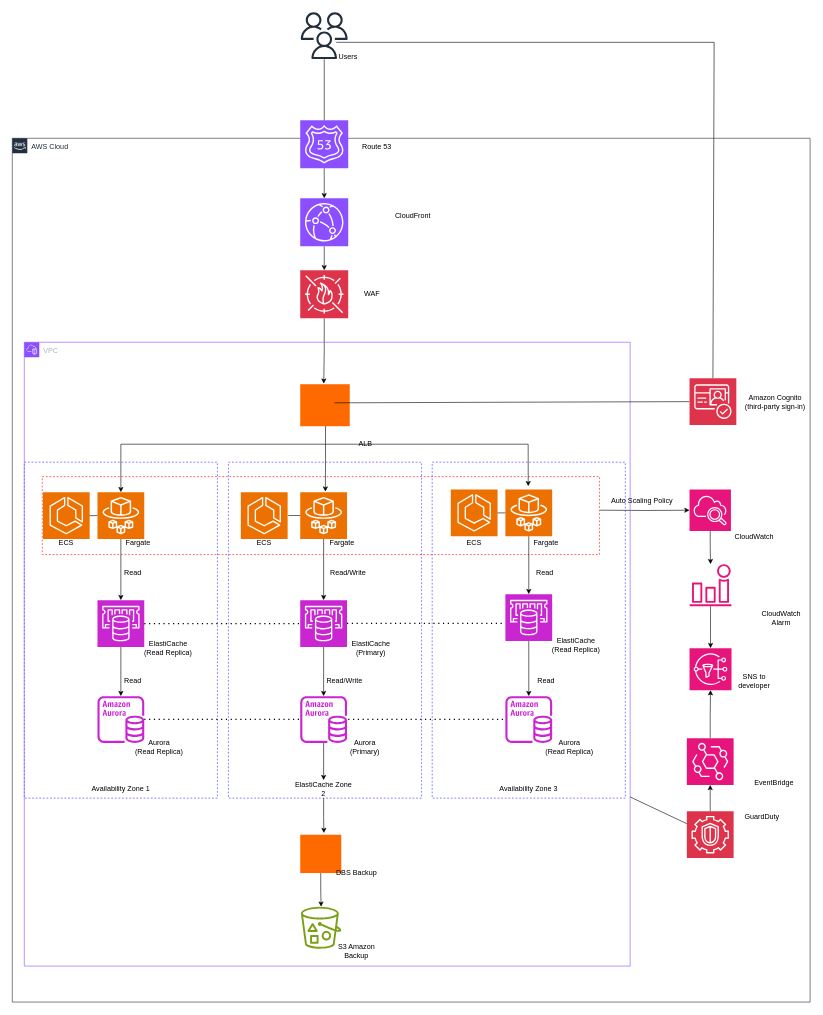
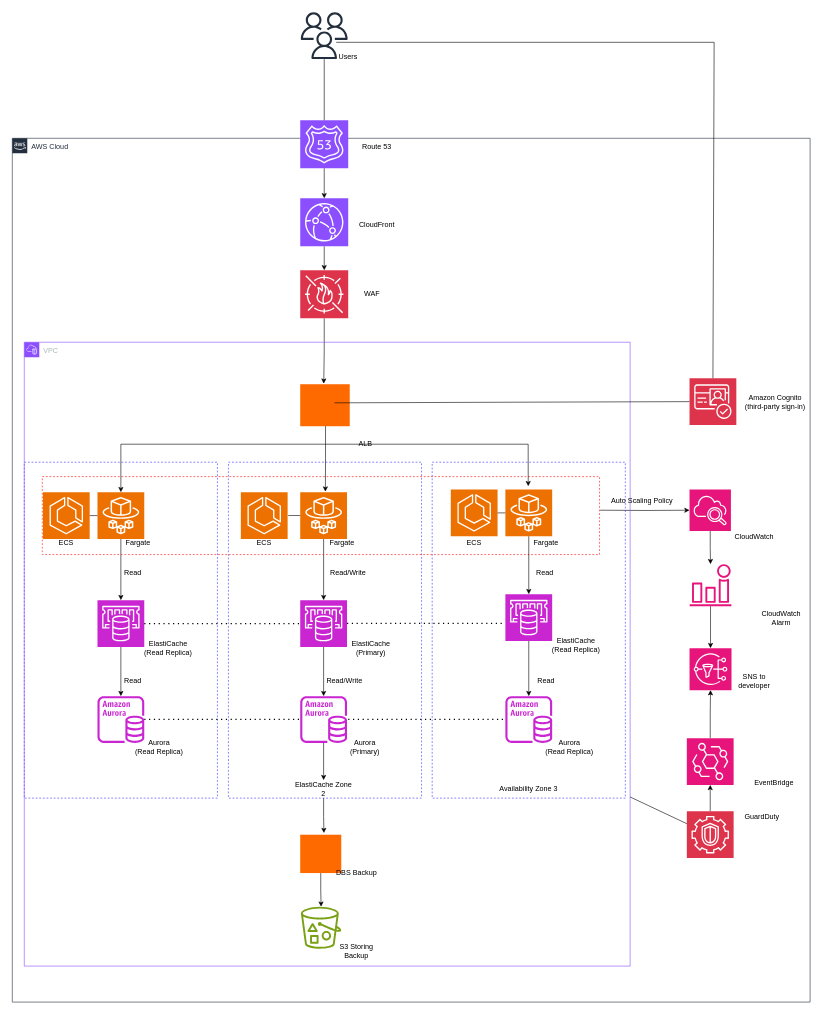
- <mxCell id="20" value="CloudFront" style="text;html=1;align=center;verticalAlign=middle;whiteSpace=wrap;rounded=0;" parent="2" vertex="1"><mxGeometry x="638" y="115" width="60" height="30" as="geometry" /></mxCell>
+ <mxCell id="20" value="CloudFront" style="text;html=1;align=center;verticalAlign=middle;whiteSpace=wrap;rounded=0;" parent="2" vertex="1"><mxGeometry x="578" y="130" width="60" height="30" as="geometry" /></mxCell>
- <mxCell id="70" value="Availability Zone 1" style="text;html=1;align=center;verticalAlign=middle;whiteSpace=wrap;rounded=0;" parent="2" vertex="1"><mxGeometry x="131" y="1070" width="100" height="30" as="geometry" /></mxCell>
- <mxCell id="23" value="S3 Amazon Backup" style="text;html=1;align=center;verticalAlign=middle;whiteSpace=wrap;rounded=0;" parent="2" vertex="1"><mxGeometry x="524.2" y="1340" width="100" height="30" as="geometry" /></mxCell>
+ <mxCell id="23" value="S3 Storing Backup" style="text;html=1;align=center;verticalAlign=middle;whiteSpace=wrap;rounded=0;" parent="2" vertex="1"><mxGeometry x="524.2" y="1340" width="100" height="30" as="geometry" /></mxCell>
